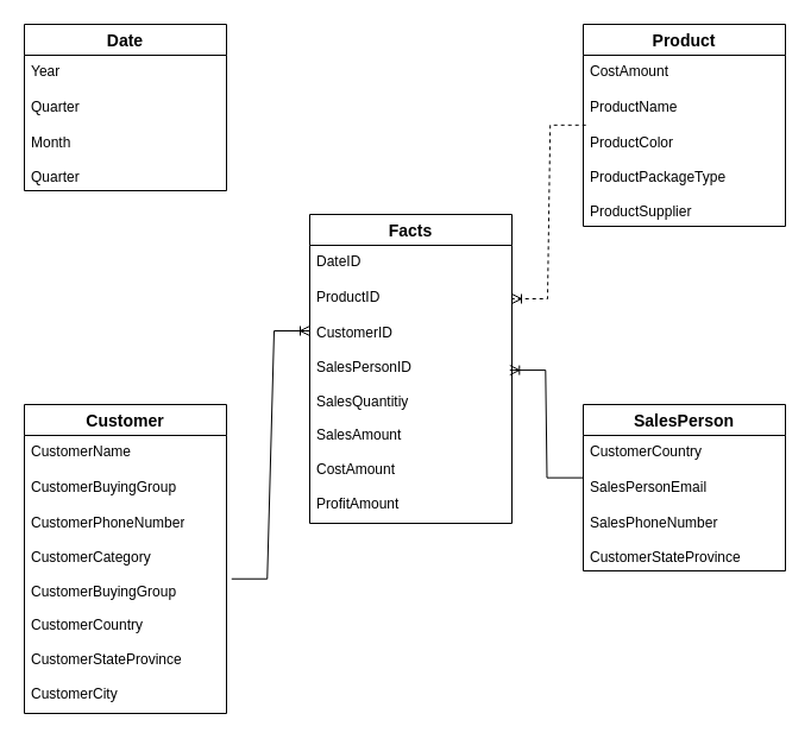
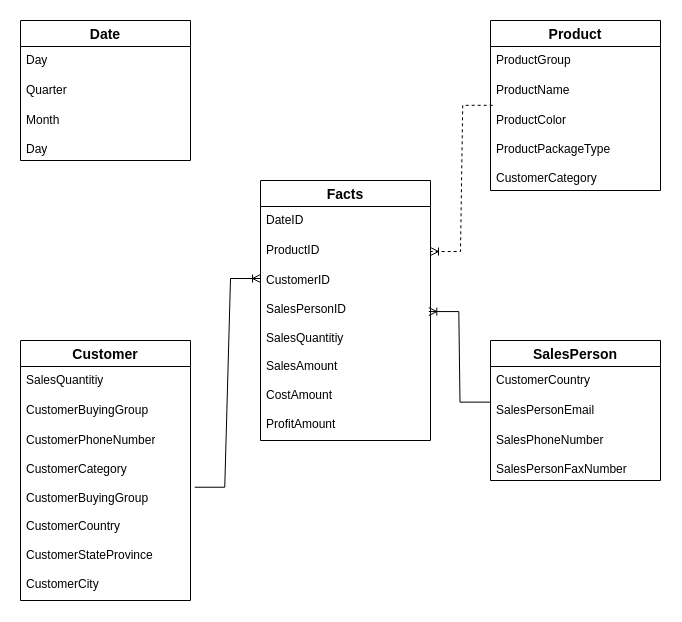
- <mxCell id="3" value="Year" style="text;strokeColor=none;fillColor=none;spacingLeft=4;spacingRight=4;overflow=hidden;rotatable=0;points=[[0,0.5],[1,0.5]];portConstraint=eastwest;fontSize=12;whiteSpace=wrap;html=1;" vertex="1" parent="2"><mxGeometry y="26" width="170" height="30" as="geometry" /></mxCell>
+ <mxCell id="3" value="Day" style="text;strokeColor=none;fillColor=none;spacingLeft=4;spacingRight=4;overflow=hidden;rotatable=0;points=[[0,0.5],[1,0.5]];portConstraint=eastwest;fontSize=12;whiteSpace=wrap;html=1;" vertex="1" parent="2"><mxGeometry y="26" width="170" height="30" as="geometry" /></mxCell>
- <mxCell id="7" value="CostAmount" style="text;strokeColor=none;fillColor=none;spacingLeft=4;spacingRight=4;overflow=hidden;rotatable=0;points=[[0,0.5],[1,0.5]];portConstraint=eastwest;fontSize=12;whiteSpace=wrap;html=1;" vertex="1" parent="6"><mxGeometry y="26" width="170" height="30" as="geometry" /></mxCell>
+ <mxCell id="7" value="ProductGroup" style="text;strokeColor=none;fillColor=none;spacingLeft=4;spacingRight=4;overflow=hidden;rotatable=0;points=[[0,0.5],[1,0.5]];portConstraint=eastwest;fontSize=12;whiteSpace=wrap;html=1;" vertex="1" parent="6"><mxGeometry y="26" width="170" height="30" as="geometry" /></mxCell>
- <mxCell id="5" value="Month&lt;br&gt;&lt;br&gt;Quarter" style="text;strokeColor=none;fillColor=none;spacingLeft=4;spacingRight=4;overflow=hidden;rotatable=0;points=[[0,0.5],[1,0.5]];portConstraint=eastwest;fontSize=12;whiteSpace=wrap;html=1;" vertex="1" parent="2"><mxGeometry y="86" width="170" height="54" as="geometry" /></mxCell>
+ <mxCell id="5" value="Month&lt;br&gt;&lt;br&gt;Day" style="text;strokeColor=none;fillColor=none;spacingLeft=4;spacingRight=4;overflow=hidden;rotatable=0;points=[[0,0.5],[1,0.5]];portConstraint=eastwest;fontSize=12;whiteSpace=wrap;html=1;" vertex="1" parent="2"><mxGeometry y="86" width="170" height="54" as="geometry" /></mxCell>
- <mxCell id="9" value="ProductColor&lt;br&gt;&lt;br&gt;ProductPackageType&lt;br&gt;&lt;br&gt;ProductSupplier" style="text;strokeColor=none;fillColor=none;spacingLeft=4;spacingRight=4;overflow=hidden;rotatable=0;points=[[0,0.5],[1,0.5]];portConstraint=eastwest;fontSize=12;whiteSpace=wrap;html=1;" vertex="1" parent="6"><mxGeometry y="86" width="170" height="84" as="geometry" /></mxCell>
+ <mxCell id="9" value="ProductColor&lt;br&gt;&lt;br&gt;ProductPackageType&lt;br&gt;&lt;br&gt;CustomerCategory" style="text;strokeColor=none;fillColor=none;spacingLeft=4;spacingRight=4;overflow=hidden;rotatable=0;points=[[0,0.5],[1,0.5]];portConstraint=eastwest;fontSize=12;whiteSpace=wrap;html=1;" vertex="1" parent="6"><mxGeometry y="86" width="170" height="84" as="geometry" /></mxCell>
- <mxCell id="11" value="CustomerName" style="text;strokeColor=none;fillColor=none;spacingLeft=4;spacingRight=4;overflow=hidden;rotatable=0;points=[[0,0.5],[1,0.5]];portConstraint=eastwest;fontSize=12;whiteSpace=wrap;html=1;" vertex="1" parent="10"><mxGeometry y="26" width="170" height="30" as="geometry" /></mxCell>
+ <mxCell id="11" value="SalesQuantitiy" style="text;strokeColor=none;fillColor=none;spacingLeft=4;spacingRight=4;overflow=hidden;rotatable=0;points=[[0,0.5],[1,0.5]];portConstraint=eastwest;fontSize=12;whiteSpace=wrap;html=1;" vertex="1" parent="10"><mxGeometry y="26" width="170" height="30" as="geometry" /></mxCell>
- <mxCell id="17" value="SalesPhoneNumber&lt;br&gt;&lt;br&gt;CustomerStateProvince" style="text;strokeColor=none;fillColor=none;spacingLeft=4;spacingRight=4;overflow=hidden;rotatable=0;points=[[0,0.5],[1,0.5]];portConstraint=eastwest;fontSize=12;whiteSpace=wrap;html=1;" vertex="1" parent="14"><mxGeometry y="86" width="170" height="54" as="geometry" /></mxCell>
+ <mxCell id="17" value="SalesPhoneNumber&lt;br&gt;&lt;br&gt;SalesPersonFaxNumber" style="text;strokeColor=none;fillColor=none;spacingLeft=4;spacingRight=4;overflow=hidden;rotatable=0;points=[[0,0.5],[1,0.5]];portConstraint=eastwest;fontSize=12;whiteSpace=wrap;html=1;" vertex="1" parent="14"><mxGeometry y="86" width="170" height="54" as="geometry" /></mxCell>
